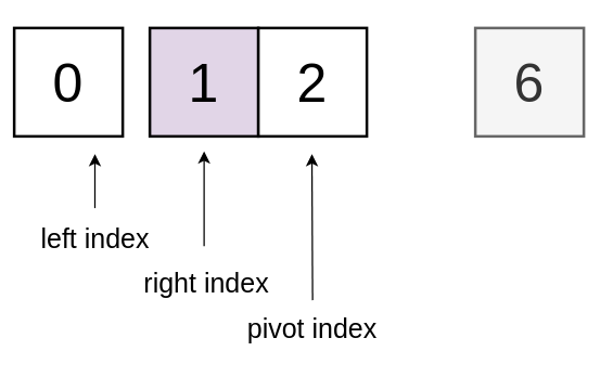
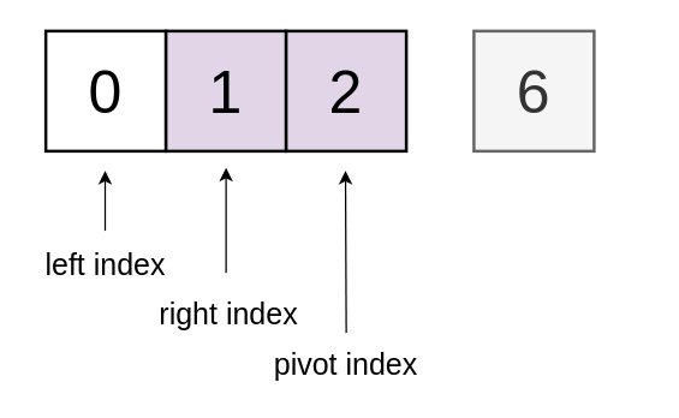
- <mxCell id="2" value="&lt;font style=&quot;font-size: 40px;&quot;&gt;0&lt;/font&gt;" style="whiteSpace=wrap;html=1;aspect=fixed;strokeWidth=2;" vertex="1" parent="1"><mxGeometry x="10" y="20" width="80" height="80" as="geometry" /></mxCell>
+ <mxCell id="2" value="&lt;font style=&quot;font-size: 40px;&quot;&gt;0&lt;/font&gt;" style="whiteSpace=wrap;html=1;aspect=fixed;strokeWidth=2;" vertex="1" parent="1"><mxGeometry x="30" y="20" width="80" height="80" as="geometry" /></mxCell>
- <mxCell id="4" value="&lt;font style=&quot;font-size: 40px;&quot;&gt;2&lt;/font&gt;" style="whiteSpace=wrap;html=1;aspect=fixed;strokeWidth=2;" vertex="1" parent="1"><mxGeometry x="190" y="20" width="80" height="80" as="geometry" /></mxCell>
+ <mxCell id="4" value="&lt;font style=&quot;font-size: 40px;&quot;&gt;2&lt;/font&gt;" style="whiteSpace=wrap;html=1;aspect=fixed;strokeWidth=2;fillColor=#e1d5e7;" vertex="1" parent="1"><mxGeometry x="190" y="20" width="80" height="80" as="geometry" /></mxCell>
- <mxCell id="5" value="&lt;font style=&quot;font-size: 40px;&quot;&gt;6&lt;/font&gt;" style="whiteSpace=wrap;html=1;aspect=fixed;strokeWidth=2;fillColor=#f5f5f5;fontColor=#333333;strokeColor=#666666;" vertex="1" parent="1"><mxGeometry x="350" y="20" width="80" height="80" as="geometry" /></mxCell>
+ <mxCell id="5" value="&lt;font style=&quot;font-size: 40px;&quot;&gt;6&lt;/font&gt;" style="whiteSpace=wrap;html=1;aspect=fixed;strokeWidth=2;fillColor=#f5f5f5;fontColor=#333333;strokeColor=#666666;" vertex="1" parent="1"><mxGeometry x="315" y="20" width="80" height="80" as="geometry" /></mxCell>
